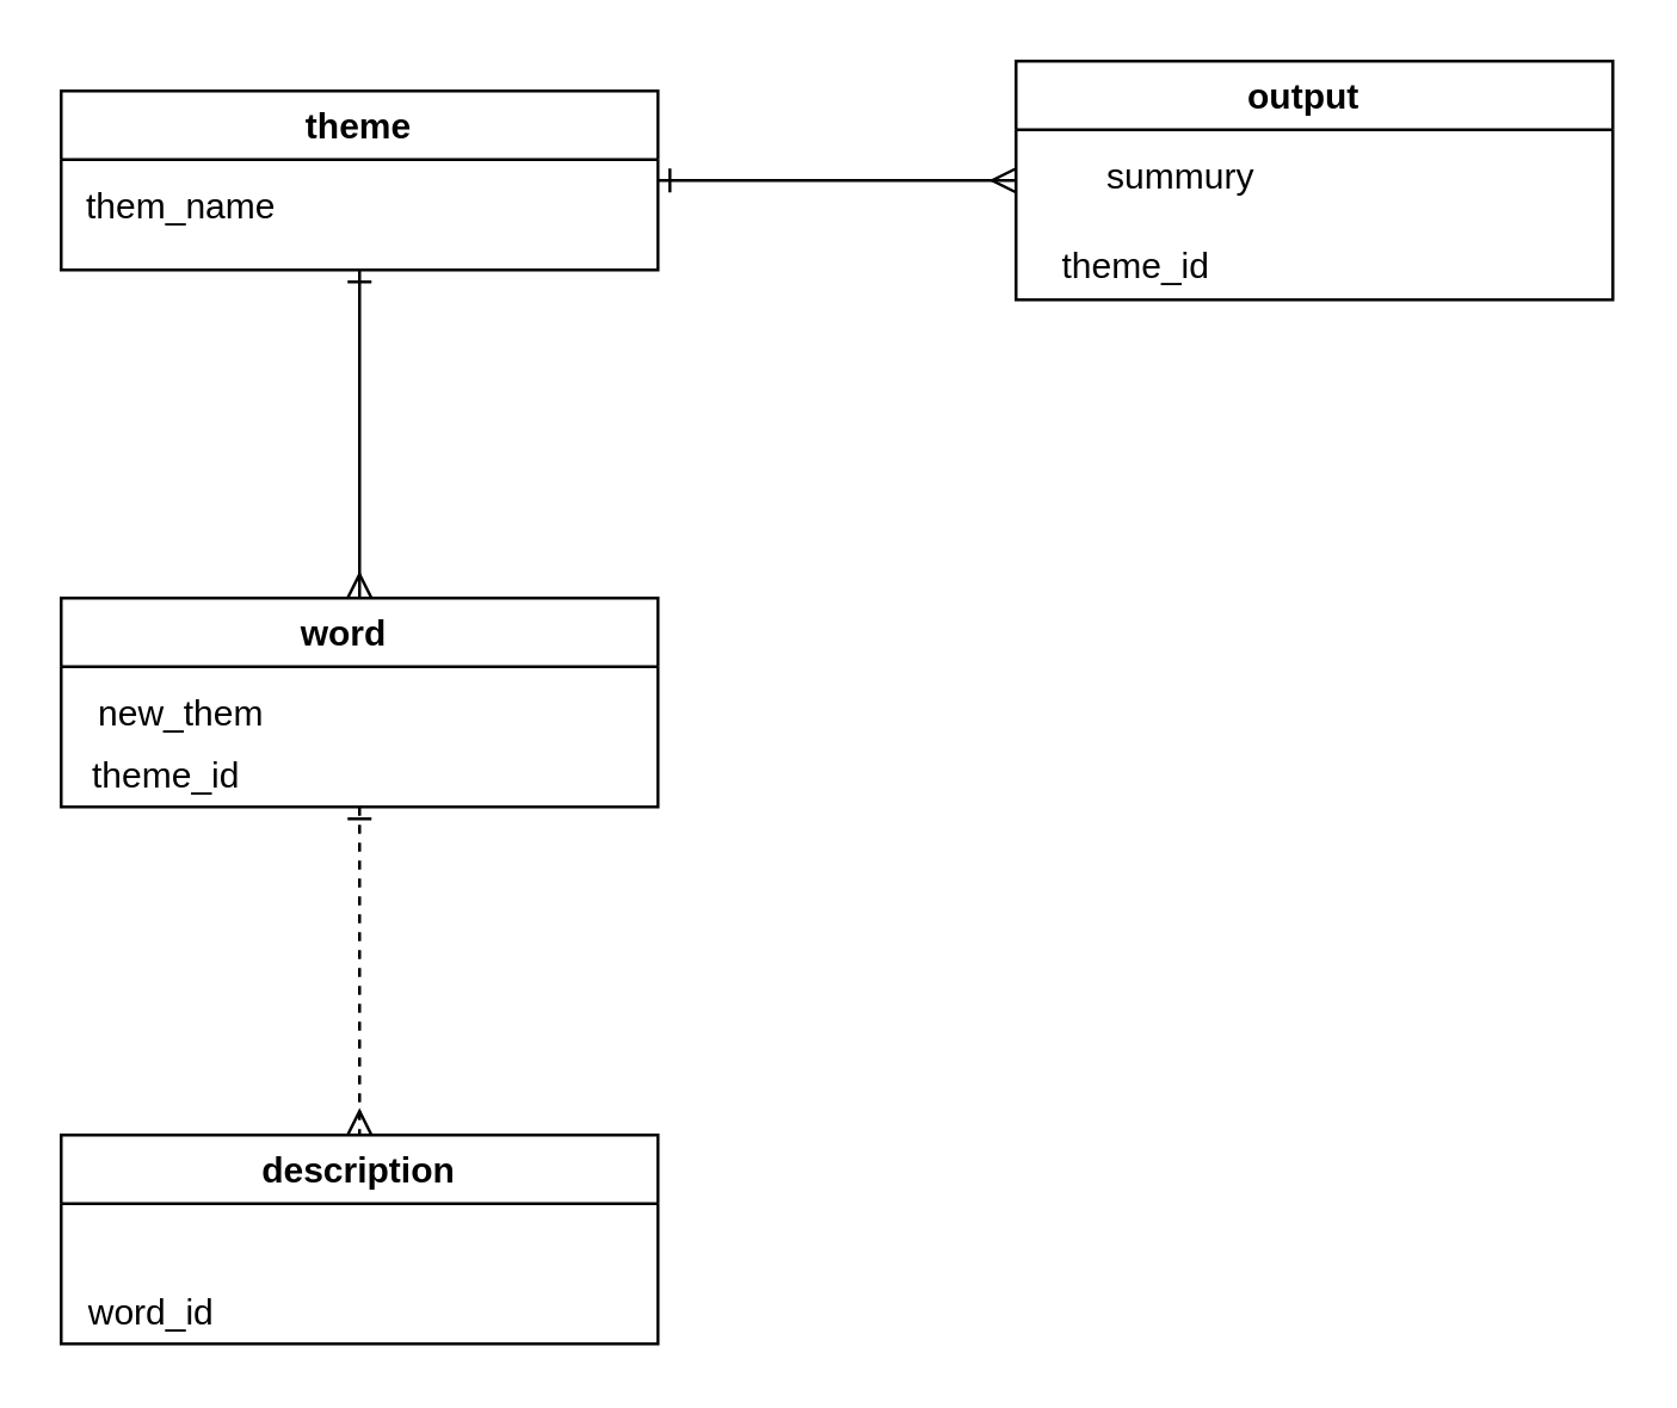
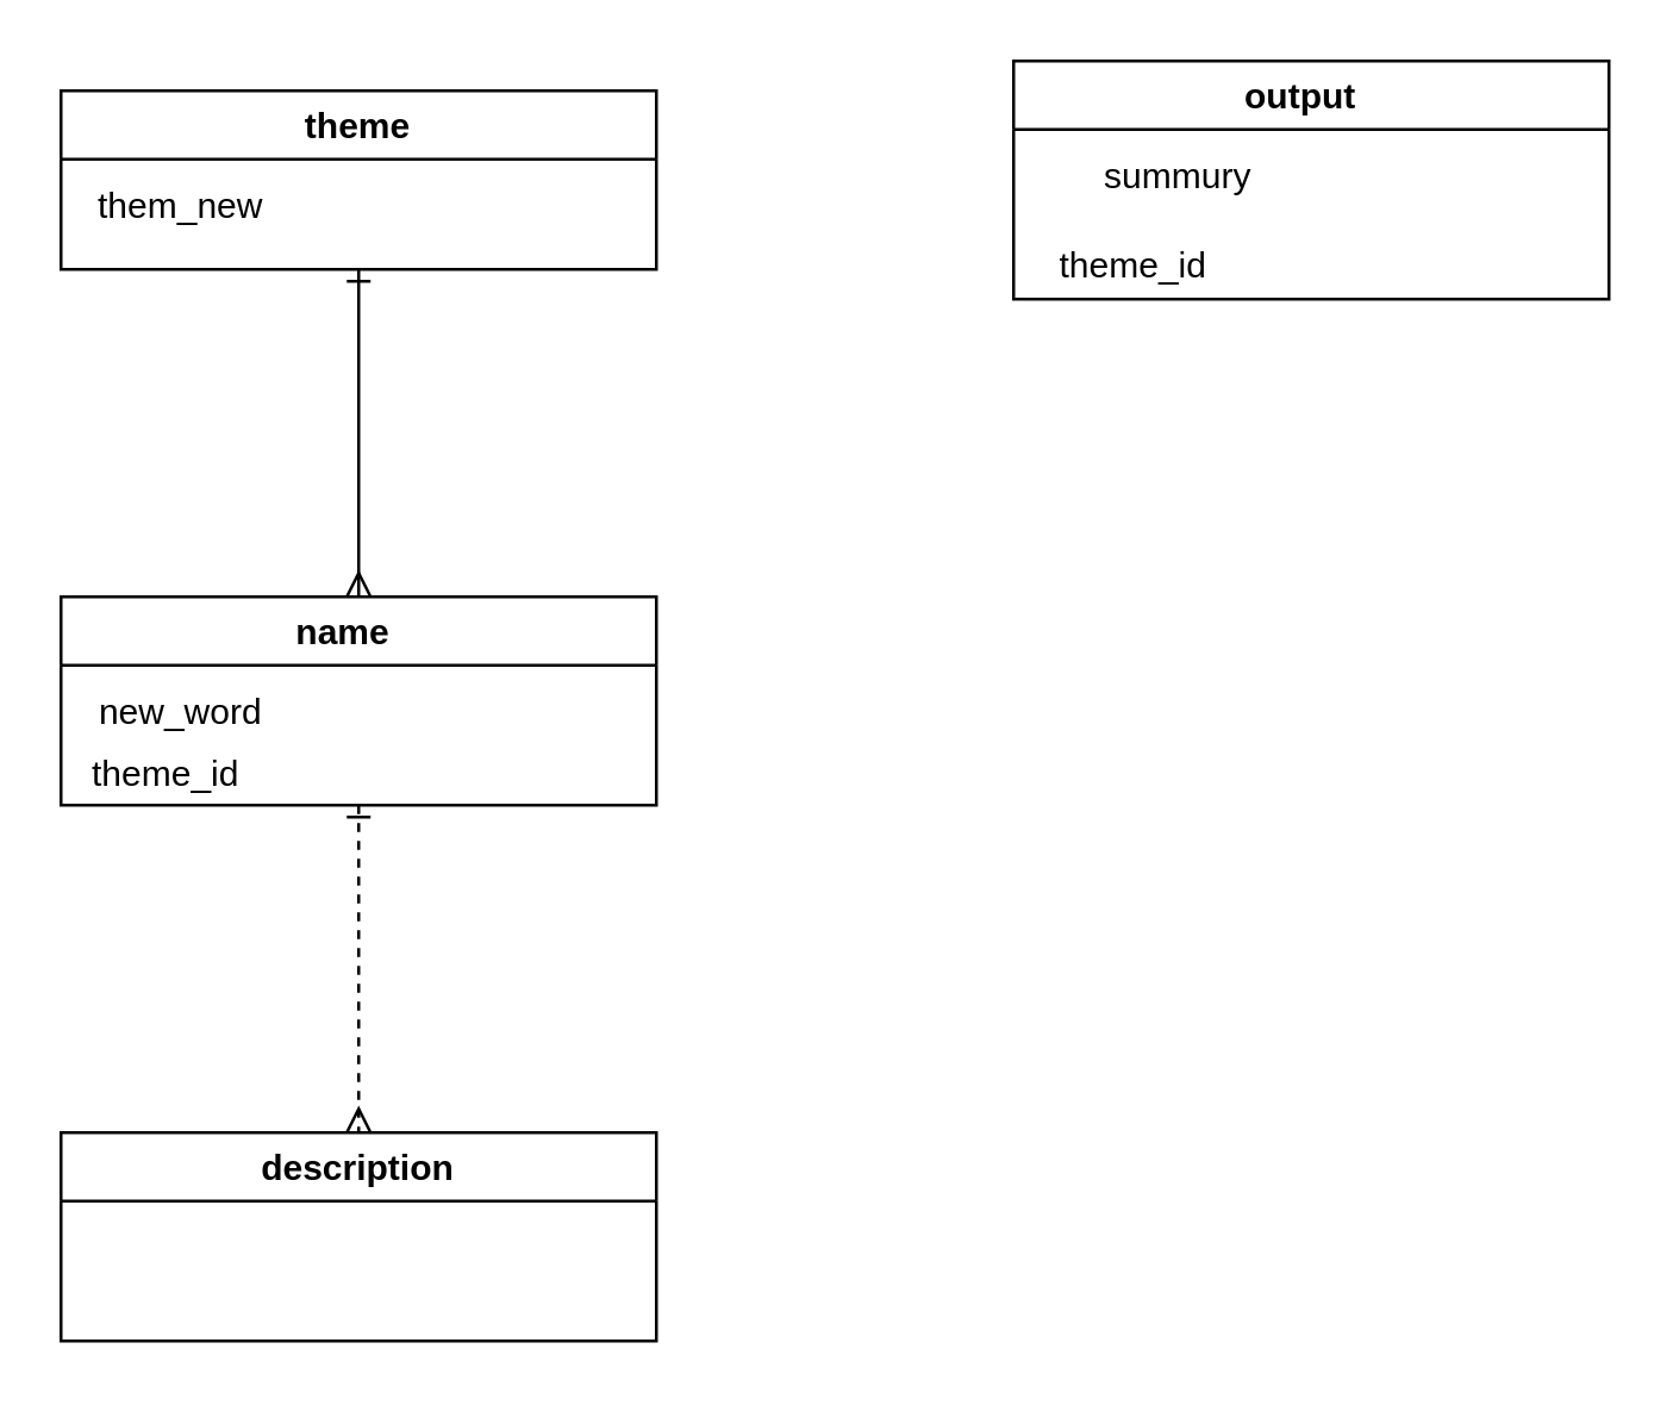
- <mxCell id="14" value="" style="fontSize=12;html=1;endArrow=ERmany;exitX=1;exitY=0.5;exitDx=0;exitDy=0;strokeColor=default;endFill=0;entryX=0;entryY=0.5;entryDx=0;entryDy=0;startArrow=ERone;startFill=0;" parent="1" source="2" target="9" edge="1"><mxGeometry width="100" height="100" relative="1" as="geometry"><mxPoint x="130" y="100" as="sourcePoint" /><mxPoint x="130" y="210" as="targetPoint" /></mxGeometry></mxCell>
- <mxCell id="3" value="them_name" style="text;html=1;align=center;verticalAlign=middle;resizable=0;points=[];autosize=1;strokeColor=none;fillColor=none;" parent="2" vertex="1"><mxGeometry y="29" width="80" height="20" as="geometry" /></mxCell>
+ <mxCell id="3" value="them_new" style="text;html=1;align=center;verticalAlign=middle;resizable=0;points=[];autosize=1;strokeColor=none;fillColor=none;" parent="2" vertex="1"><mxGeometry y="29" width="80" height="20" as="geometry" /></mxCell>
- <mxCell id="4" value="word   " style="swimlane;" parent="1" vertex="1"><mxGeometry x="20" y="200" width="200" height="70" as="geometry"><mxRectangle x="31" y="89" width="70" height="23" as="alternateBounds" /></mxGeometry></mxCell>
+ <mxCell id="4" value="name   " style="swimlane;" parent="1" vertex="1"><mxGeometry x="20" y="200" width="200" height="70" as="geometry"><mxRectangle x="31" y="89" width="70" height="23" as="alternateBounds" /></mxGeometry></mxCell>
- <mxCell id="5" value="new_them" style="text;html=1;align=center;verticalAlign=middle;resizable=0;points=[];autosize=1;strokeColor=none;fillColor=none;" parent="4" vertex="1"><mxGeometry x="5" y="29" width="70" height="20" as="geometry" /></mxCell>
+ <mxCell id="5" value="new_word" style="text;html=1;align=center;verticalAlign=middle;resizable=0;points=[];autosize=1;strokeColor=none;fillColor=none;" parent="4" vertex="1"><mxGeometry x="5" y="29" width="70" height="20" as="geometry" /></mxCell>
- <mxCell id="8" value="word_id" style="text;html=1;align=center;verticalAlign=middle;resizable=0;points=[];autosize=1;strokeColor=none;fillColor=none;" parent="7" vertex="1"><mxGeometry y="50" width="60" height="20" as="geometry" /></mxCell>
